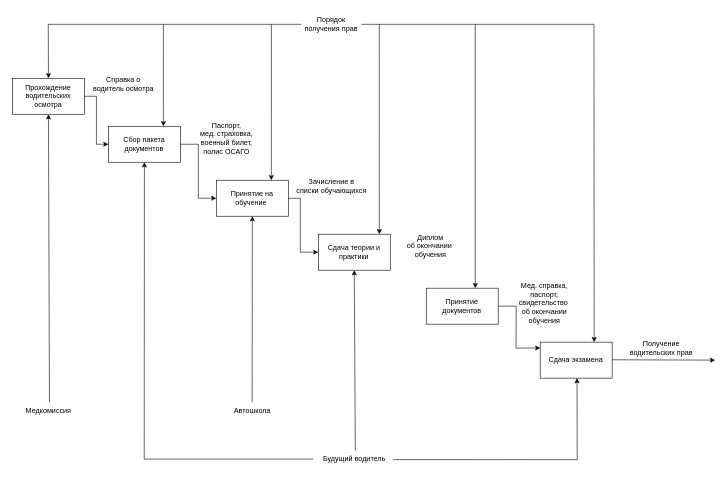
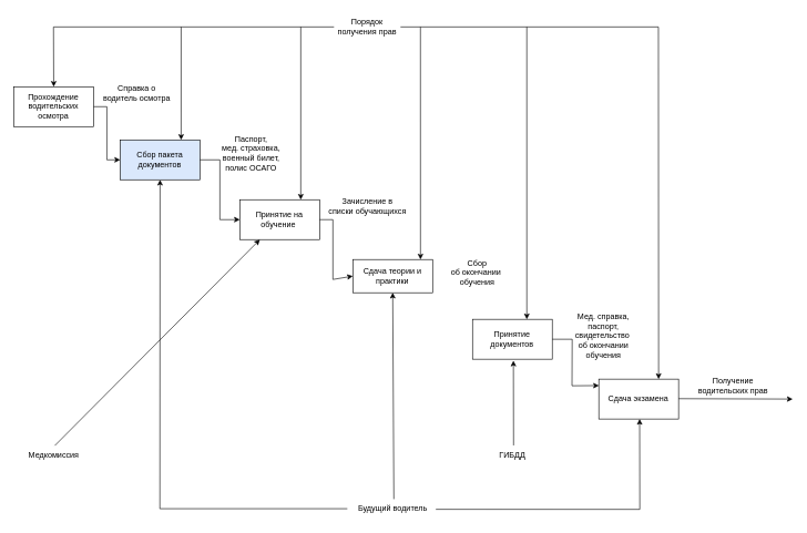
- <mxCell id="2" value="Сбор пакета документов" style="rounded=0;whiteSpace=wrap;html=1;" parent="1" vertex="1"><mxGeometry x="180.3" y="210" width="120" height="60" as="geometry" /></mxCell>
+ <mxCell id="2" value="Сбор пакета документов" style="rounded=0;whiteSpace=wrap;html=1;fillColor=#dae8fc;" parent="1" vertex="1"><mxGeometry x="180.3" y="210" width="120" height="60" as="geometry" /></mxCell>
- <mxCell id="18" value="" style="endArrow=classic;html=1;rounded=0;entryX=0.5;entryY=1;entryDx=0;entryDy=0;exitX=0.517;exitY=0;exitDx=0;exitDy=0;exitPerimeter=0;" parent="1" source="19" target="3" edge="1"><mxGeometry width="50" height="50" relative="1" as="geometry"><mxPoint x="82" y="620" as="sourcePoint" /><mxPoint x="82" y="270" as="targetPoint" /></mxGeometry></mxCell>
+ <mxCell id="18" value="" style="endArrow=classic;html=1;rounded=0;exitX=0.517;exitY=0;exitDx=0;exitDy=0;exitPerimeter=0;" parent="1" source="19" target="4" edge="1"><mxGeometry width="50" height="50" relative="1" as="geometry"><mxPoint x="82" y="620" as="sourcePoint" /><mxPoint x="82" y="270" as="targetPoint" /></mxGeometry></mxCell>
- <mxCell id="16" value="" style="endArrow=classic;html=1;rounded=0;entryX=0.5;entryY=1;entryDx=0;entryDy=0;exitX=0.496;exitY=0;exitDx=0;exitDy=0;exitPerimeter=0;" parent="1" source="17" target="4" edge="1"><mxGeometry width="50" height="50" relative="1" as="geometry"><mxPoint x="420.3" y="630" as="sourcePoint" /><mxPoint x="430.3" y="490" as="targetPoint" /></mxGeometry></mxCell>
- <mxCell id="27" value="Диплом&lt;br&gt;об окончании&amp;nbsp;&lt;br&gt;обучения" style="text;html=1;align=center;verticalAlign=middle;resizable=0;points=[];autosize=1;strokeColor=none;fillColor=none;" parent="1" vertex="1"><mxGeometry x="667" y="380" width="100" height="60" as="geometry" /></mxCell>
+ <mxCell id="27" value="Сбор&lt;br&gt;об окончании&amp;nbsp;&lt;br&gt;обучения" style="text;html=1;align=center;verticalAlign=middle;resizable=0;points=[];autosize=1;strokeColor=none;fillColor=none;" parent="1" vertex="1"><mxGeometry x="667" y="380" width="100" height="60" as="geometry" /></mxCell>
- <mxCell id="5" value="Сдача теории и практики" style="rounded=0;whiteSpace=wrap;html=1;" parent="1" vertex="1"><mxGeometry x="530.3" y="390" width="120" height="60" as="geometry" /></mxCell>
+ <mxCell id="5" value="Сдача теории и практики" style="rounded=0;whiteSpace=wrap;html=1;" parent="1" vertex="1"><mxGeometry x="530.3" y="390" width="120" height="50" as="geometry" /></mxCell>
+ <mxCell id="12" value="" style="endArrow=classic;html=1;rounded=0;entryX=0.513;entryY=1.037;entryDx=0;entryDy=0;exitX=0.53;exitY=-0.008;exitDx=0;exitDy=0;exitPerimeter=0;entryPerimeter=0;" parent="1" source="13" target="8" edge="1"><mxGeometry width="50" height="50" relative="1" as="geometry"><mxPoint x="770.3" y="640" as="sourcePoint" /><mxPoint x="780.3" y="630" as="targetPoint" /></mxGeometry></mxCell>
- <mxCell id="17" value="Автошкола" style="text;html=1;align=center;verticalAlign=middle;resizable=0;points=[];autosize=1;strokeColor=none;fillColor=none;" parent="1" vertex="1"><mxGeometry x="380.3" y="670" width="80" height="30" as="geometry" /></mxCell>
+ <mxCell id="13" value="ГИБДД" style="text;html=1;align=center;verticalAlign=middle;resizable=0;points=[];autosize=1;strokeColor=none;fillColor=none;" parent="1" vertex="1"><mxGeometry x="740.3" y="670" width="60" height="30" as="geometry" /></mxCell>
